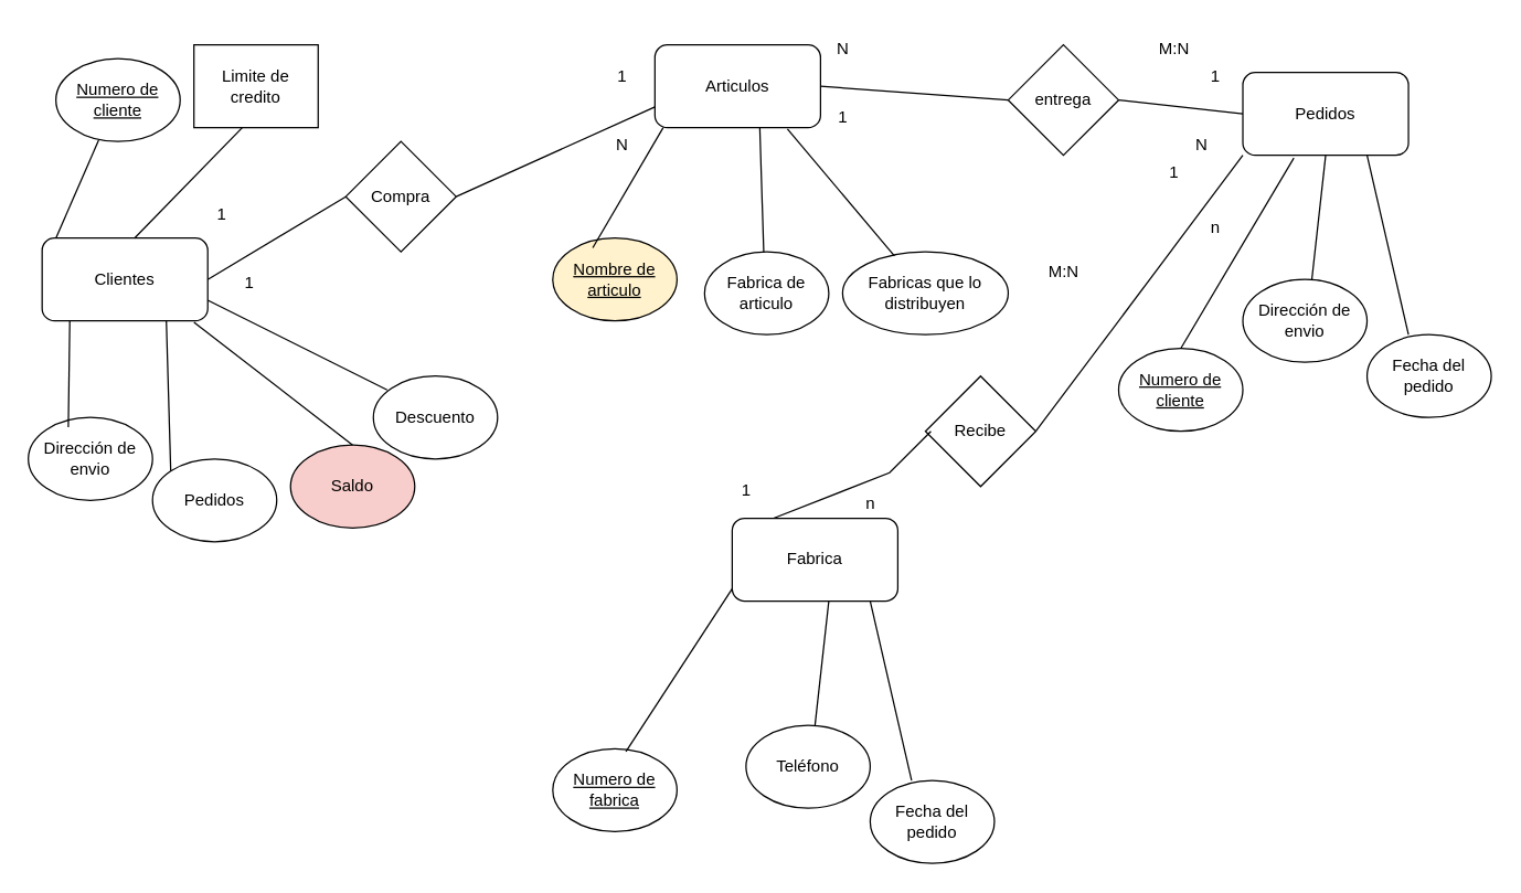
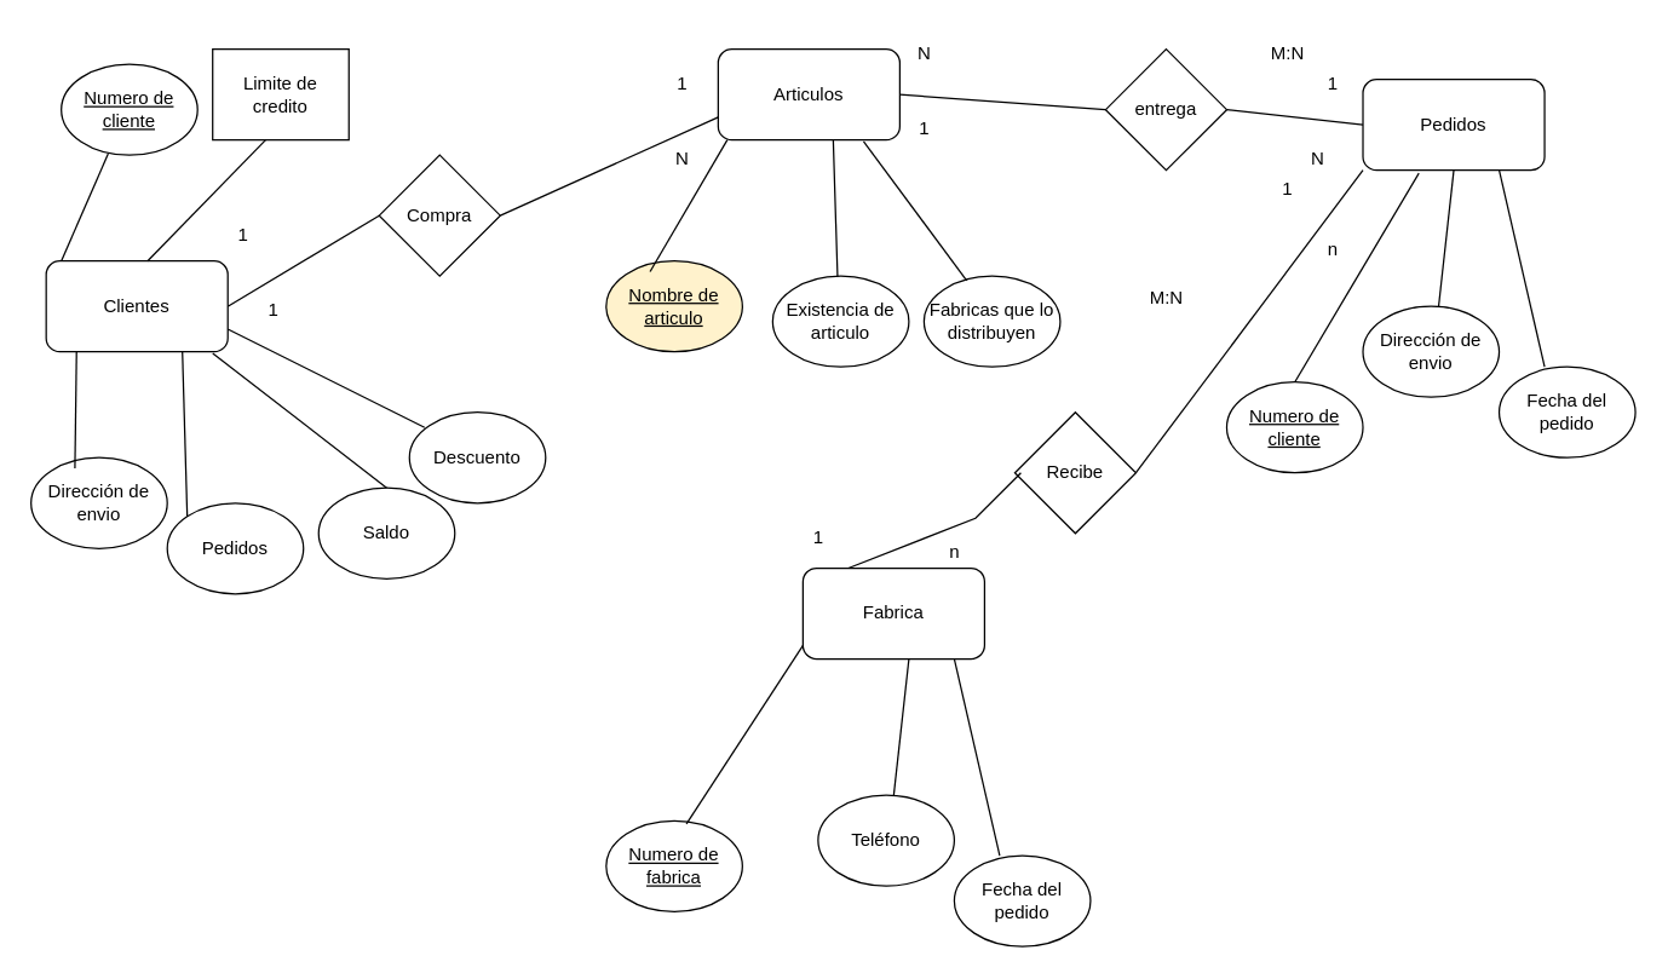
- <mxCell id="21" value="Fabrica de articulo" style="ellipse;whiteSpace=wrap;html=1;" vertex="1" parent="1"><mxGeometry x="510" y="182" width="90" height="60" as="geometry" /></mxCell>
+ <mxCell id="21" value="Existencia de articulo" style="ellipse;whiteSpace=wrap;html=1;" vertex="1" parent="1"><mxGeometry x="510" y="182" width="90" height="60" as="geometry" /></mxCell>
- <mxCell id="17" value="Fabricas que lo distribuyen" style="ellipse;whiteSpace=wrap;html=1;" vertex="1" parent="1"><mxGeometry x="610" y="182" width="120" height="60" as="geometry" /></mxCell>
+ <mxCell id="17" value="Fabricas que lo distribuyen" style="ellipse;whiteSpace=wrap;html=1;" vertex="1" parent="1"><mxGeometry x="610" y="182" width="90" height="60" as="geometry" /></mxCell>
- <mxCell id="11" value="Saldo" style="ellipse;whiteSpace=wrap;html=1;fillColor=#f8cecc;" vertex="1" parent="1"><mxGeometry x="210" y="322" width="90" height="60" as="geometry" /></mxCell>
+ <mxCell id="11" value="Saldo" style="ellipse;whiteSpace=wrap;html=1;" vertex="1" parent="1"><mxGeometry x="210" y="322" width="90" height="60" as="geometry" /></mxCell>
